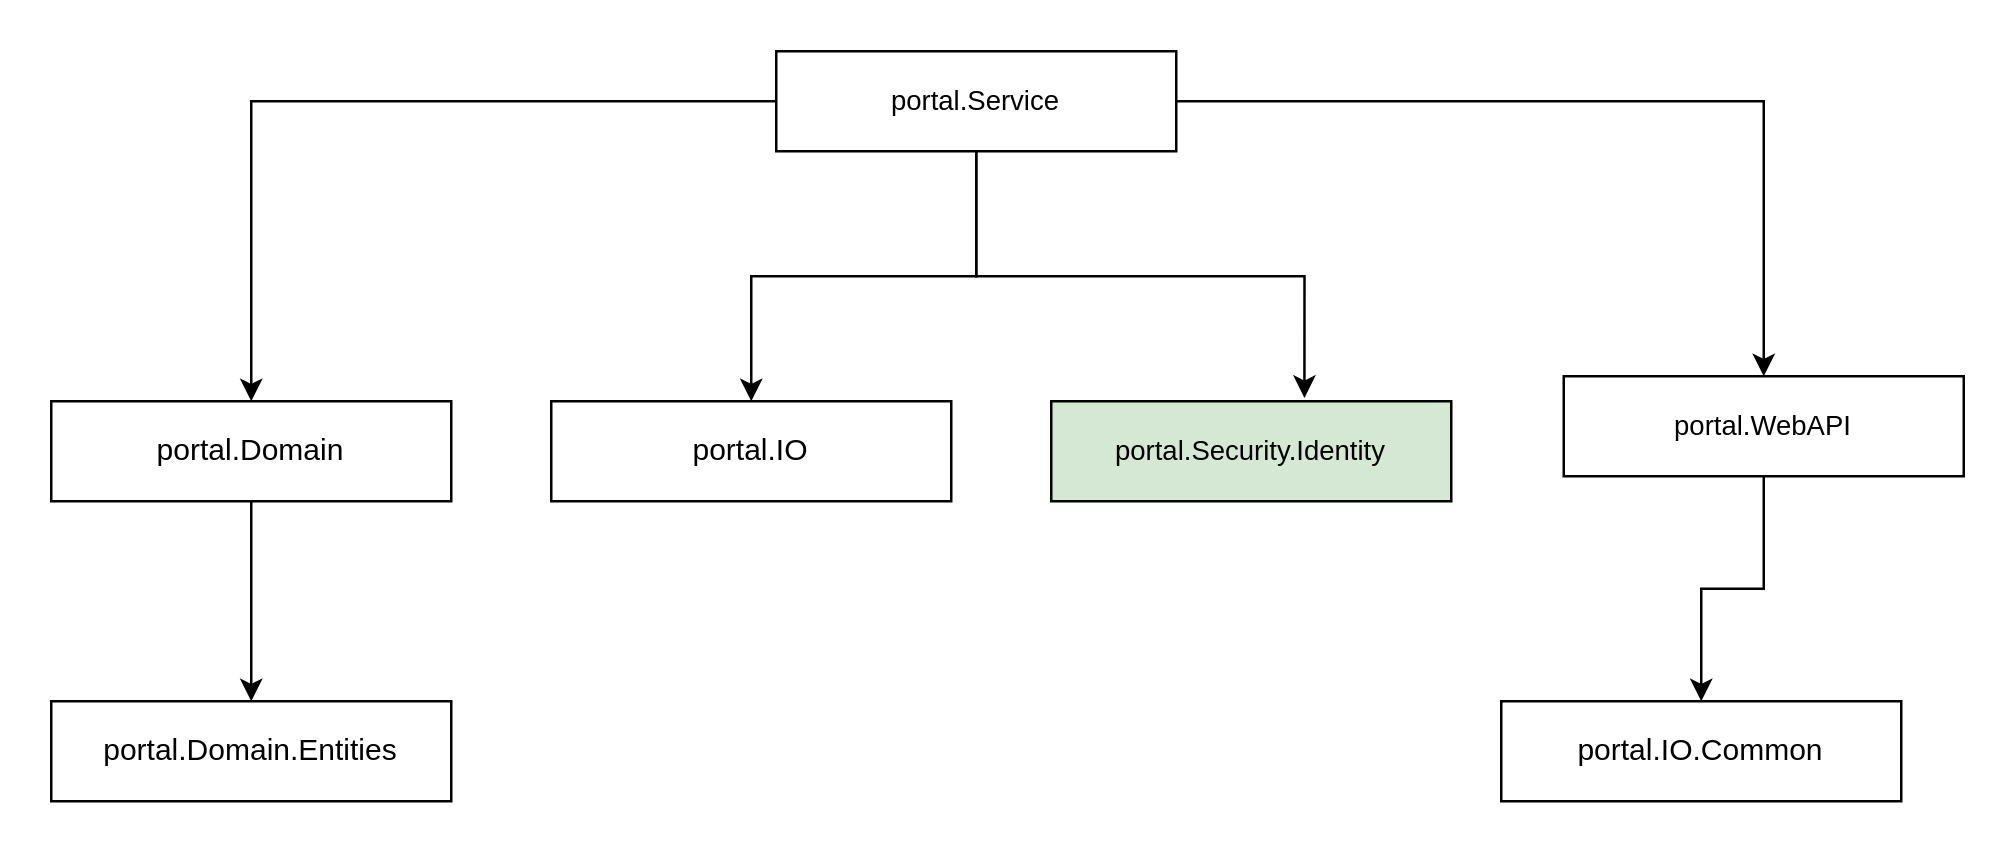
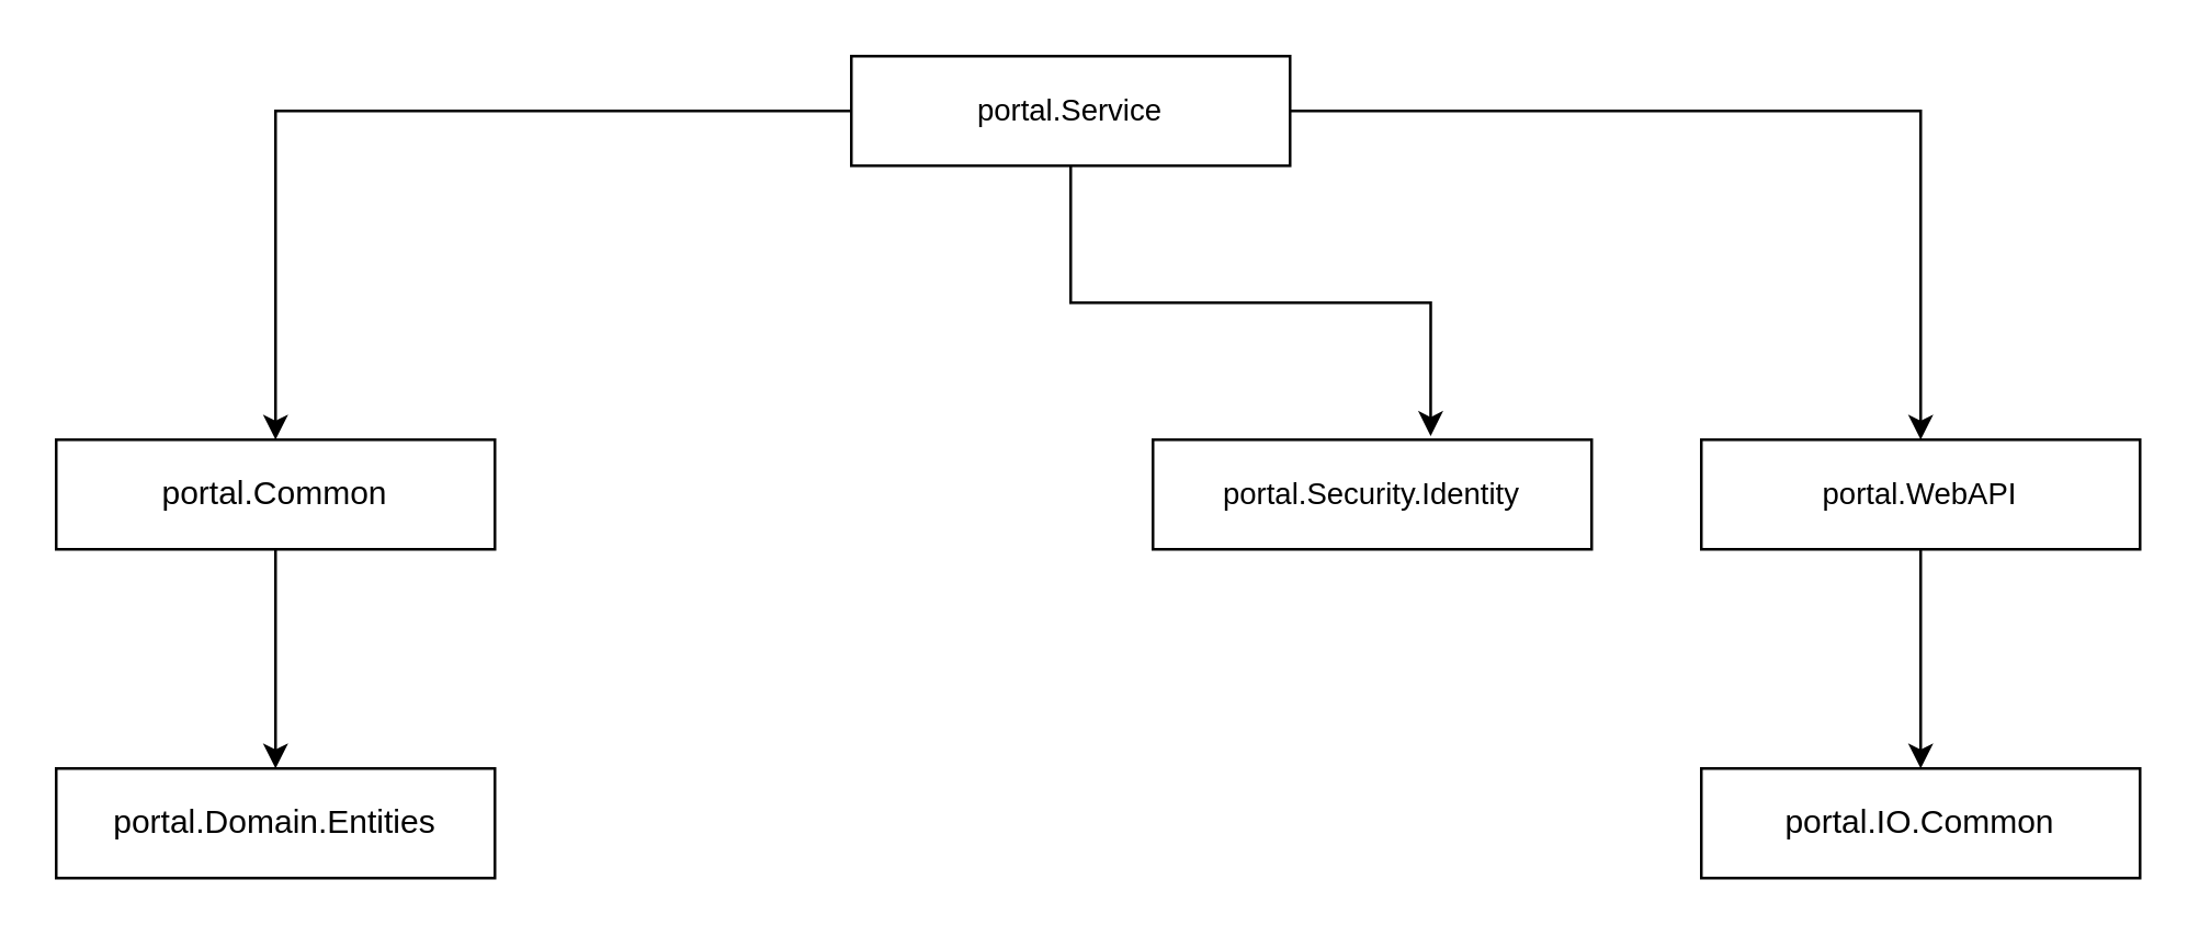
- <mxCell id="9" style="edgeStyle=orthogonalEdgeStyle;rounded=0;orthogonalLoop=1;jettySize=auto;html=1;fontSize=11;" edge="1" parent="1" source="12" target="5"><mxGeometry relative="1" as="geometry" /></mxCell>
- <mxCell id="14" value="&lt;font style=&quot;font-size: 11px;&quot;&gt;portal.WebAPI&lt;/font&gt;" style="rounded=0;whiteSpace=wrap;html=1;" vertex="1" parent="1"><mxGeometry x="625" y="150" width="160" height="40" as="geometry" /></mxCell>
+ <mxCell id="14" value="&lt;font style=&quot;font-size: 11px;&quot;&gt;portal.WebAPI&lt;/font&gt;" style="rounded=0;whiteSpace=wrap;html=1;" vertex="1" parent="1"><mxGeometry x="620" y="160" width="160" height="40" as="geometry" /></mxCell>
- <mxCell id="3" value="portal.Domain" style="rounded=0;whiteSpace=wrap;html=1;" vertex="1" parent="1"><mxGeometry x="20" y="160" width="160" height="40" as="geometry" /></mxCell>
+ <mxCell id="3" value="portal.Common" style="rounded=0;whiteSpace=wrap;html=1;" vertex="1" parent="1"><mxGeometry x="20" y="160" width="160" height="40" as="geometry" /></mxCell>
- <mxCell id="5" value="portal.IO" style="rounded=0;whiteSpace=wrap;html=1;" vertex="1" parent="1"><mxGeometry x="220" y="160" width="160" height="40" as="geometry" /></mxCell>
- <mxCell id="7" value="&lt;font style=&quot;font-size: 11px;&quot;&gt;portal.Security.Identity&lt;/font&gt;" style="rounded=0;whiteSpace=wrap;html=1;fillColor=#d5e8d4;" vertex="1" parent="1"><mxGeometry x="420" y="160" width="160" height="40" as="geometry" /></mxCell>
+ <mxCell id="7" value="&lt;font style=&quot;font-size: 11px;&quot;&gt;portal.Security.Identity&lt;/font&gt;" style="rounded=0;whiteSpace=wrap;html=1;" vertex="1" parent="1"><mxGeometry x="420" y="160" width="160" height="40" as="geometry" /></mxCell>
- <mxCell id="6" value="portal.IO.Common" style="rounded=0;whiteSpace=wrap;html=1;" vertex="1" parent="1"><mxGeometry x="600" y="280" width="160" height="40" as="geometry" /></mxCell>
+ <mxCell id="6" value="portal.IO.Common" style="rounded=0;whiteSpace=wrap;html=1;" vertex="1" parent="1"><mxGeometry x="620" y="280" width="160" height="40" as="geometry" /></mxCell>
